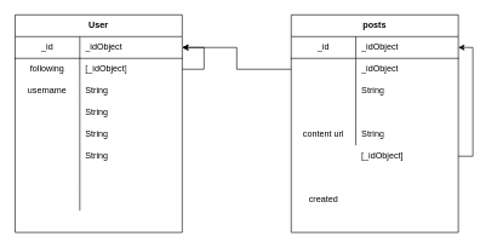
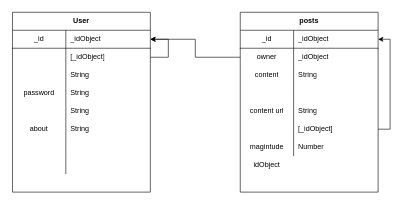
- <mxCell id="7" value="following" style="shape=partialRectangle;html=1;whiteSpace=wrap;connectable=0;fillColor=none;top=0;left=0;bottom=0;right=0;overflow=hidden;" parent="6" vertex="1"><mxGeometry width="89" height="30" as="geometry" /></mxCell>
+ <mxCell id="32" value="owner" style="shape=partialRectangle;html=1;whiteSpace=wrap;connectable=0;fillColor=none;top=0;left=0;bottom=0;right=0;overflow=hidden;" parent="31" vertex="1"><mxGeometry width="89" height="30" as="geometry" /></mxCell>
- <mxCell id="10" value="username" style="shape=partialRectangle;html=1;whiteSpace=wrap;connectable=0;fillColor=none;top=0;left=0;bottom=0;right=0;overflow=hidden;" parent="9" vertex="1"><mxGeometry width="89" height="30" as="geometry" /></mxCell>
+ <mxCell id="35" value="content" style="shape=partialRectangle;html=1;whiteSpace=wrap;connectable=0;fillColor=none;top=0;left=0;bottom=0;right=0;overflow=hidden;" parent="34" vertex="1"><mxGeometry width="89" height="30" as="geometry" /></mxCell>
+ <mxCell id="13" value="password" style="shape=partialRectangle;html=1;whiteSpace=wrap;connectable=0;fillColor=none;top=0;left=0;bottom=0;right=0;overflow=hidden;" parent="12" vertex="1"><mxGeometry width="89" height="30" as="geometry" /></mxCell>
+ <mxCell id="18" value="about" style="shape=partialRectangle;html=1;whiteSpace=wrap;connectable=0;fillColor=none;top=0;left=0;bottom=0;right=0;overflow=hidden;" parent="17" vertex="1"><mxGeometry width="89" height="30" as="geometry" /></mxCell>
+ <mxCell id="47" value="magintude" style="shape=partialRectangle;html=1;whiteSpace=wrap;connectable=0;fillColor=none;top=0;left=0;bottom=0;right=0;overflow=hidden;" parent="46" vertex="1"><mxGeometry width="89" height="30" as="geometry" /></mxCell>
+ <mxCell id="48" value="Number" style="shape=partialRectangle;html=1;whiteSpace=wrap;connectable=0;fillColor=none;top=0;left=0;bottom=0;right=0;align=left;spacingLeft=6;overflow=hidden;" parent="46" vertex="1"><mxGeometry x="89" width="141" height="30" as="geometry" /></mxCell>
- <mxCell id="50" value="created" style="shape=partialRectangle;html=1;whiteSpace=wrap;connectable=0;fillColor=none;top=0;left=0;bottom=0;right=0;overflow=hidden;" parent="49" vertex="1"><mxGeometry width="89" height="30" as="geometry" /></mxCell>
+ <mxCell id="50" value="idObject" style="shape=partialRectangle;html=1;whiteSpace=wrap;connectable=0;fillColor=none;top=0;left=0;bottom=0;right=0;overflow=hidden;" parent="49" vertex="1"><mxGeometry width="89" height="30" as="geometry" /></mxCell>
